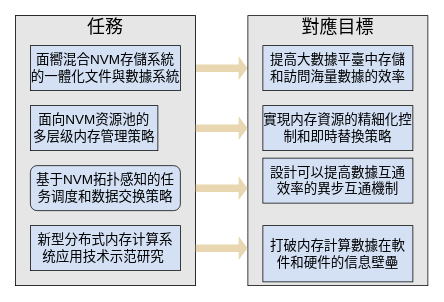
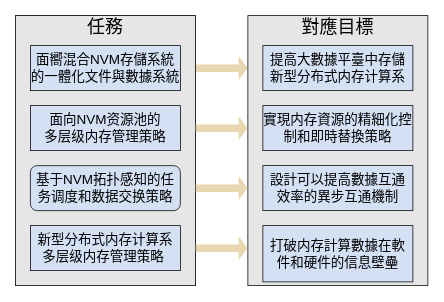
- <mxCell id="13" value="&lt;font style=&quot;font-size: 18px;&quot;&gt;提高大數據平臺中存儲&lt;br&gt;和訪問海量數據的效率&lt;/font&gt;" style="rounded=0;whiteSpace=wrap;html=1;fillColor=#D4E1F5;" vertex="1" parent="10"><mxGeometry x="20" y="40" width="200" height="60" as="geometry" /></mxCell>
+ <mxCell id="13" value="&lt;font style=&quot;font-size: 18px;&quot;&gt;提高大數據平臺中存儲&lt;br&gt;新型分布式内存计算系&lt;/font&gt;" style="rounded=0;whiteSpace=wrap;html=1;fillColor=#D4E1F5;" vertex="1" parent="10"><mxGeometry x="20" y="40" width="200" height="60" as="geometry" /></mxCell>
- <mxCell id="7" value="&lt;font style=&quot;font-size: 18px;&quot;&gt;面向NVM资源池的&lt;br&gt;多层级内存管理策略&lt;/font&gt;" style="rounded=0;whiteSpace=wrap;html=1;fillColor=#D4E1F5;" vertex="1" parent="2"><mxGeometry x="20" y="120" width="170" height="60" as="geometry" /></mxCell>
+ <mxCell id="7" value="&lt;font style=&quot;font-size: 18px;&quot;&gt;面向NVM资源池的&lt;br&gt;多层级内存管理策略&lt;/font&gt;" style="rounded=0;whiteSpace=wrap;html=1;fillColor=#D4E1F5;" vertex="1" parent="2"><mxGeometry x="20" y="120" width="200" height="60" as="geometry" /></mxCell>
- <mxCell id="15" value="&lt;font style=&quot;font-size: 18px;&quot;&gt;設計可以提高數據互通&lt;br&gt;效率的異步互通機制&lt;/font&gt;" style="rounded=0;whiteSpace=wrap;html=1;fillColor=#D4E1F5;" vertex="1" parent="10"><mxGeometry x="20" y="190" width="200" height="60" as="geometry" /></mxCell>
+ <mxCell id="15" value="&lt;font style=&quot;font-size: 18px;&quot;&gt;設計可以提高數據互通&lt;br&gt;效率的異步互通機制&lt;/font&gt;" style="rounded=0;whiteSpace=wrap;html=1;fillColor=#D4E1F5;" vertex="1" parent="10"><mxGeometry x="20" y="200" width="200" height="60" as="geometry" /></mxCell>
- <mxCell id="9" value="&lt;font style=&quot;font-size: 18px;&quot;&gt;新型分布式内存计算系&lt;br&gt;统应用技术示范研究&amp;nbsp;&lt;/font&gt;" style="rounded=0;whiteSpace=wrap;html=1;fillColor=#D4E1F5;" vertex="1" parent="2"><mxGeometry x="20" y="280" width="200" height="60" as="geometry" /></mxCell>
+ <mxCell id="9" value="&lt;font style=&quot;font-size: 18px;&quot;&gt;新型分布式内存计算系&lt;br&gt;多层级内存管理策略&amp;nbsp;&lt;/font&gt;" style="rounded=0;whiteSpace=wrap;html=1;fillColor=#D4E1F5;" vertex="1" parent="2"><mxGeometry x="20" y="280" width="200" height="60" as="geometry" /></mxCell>
